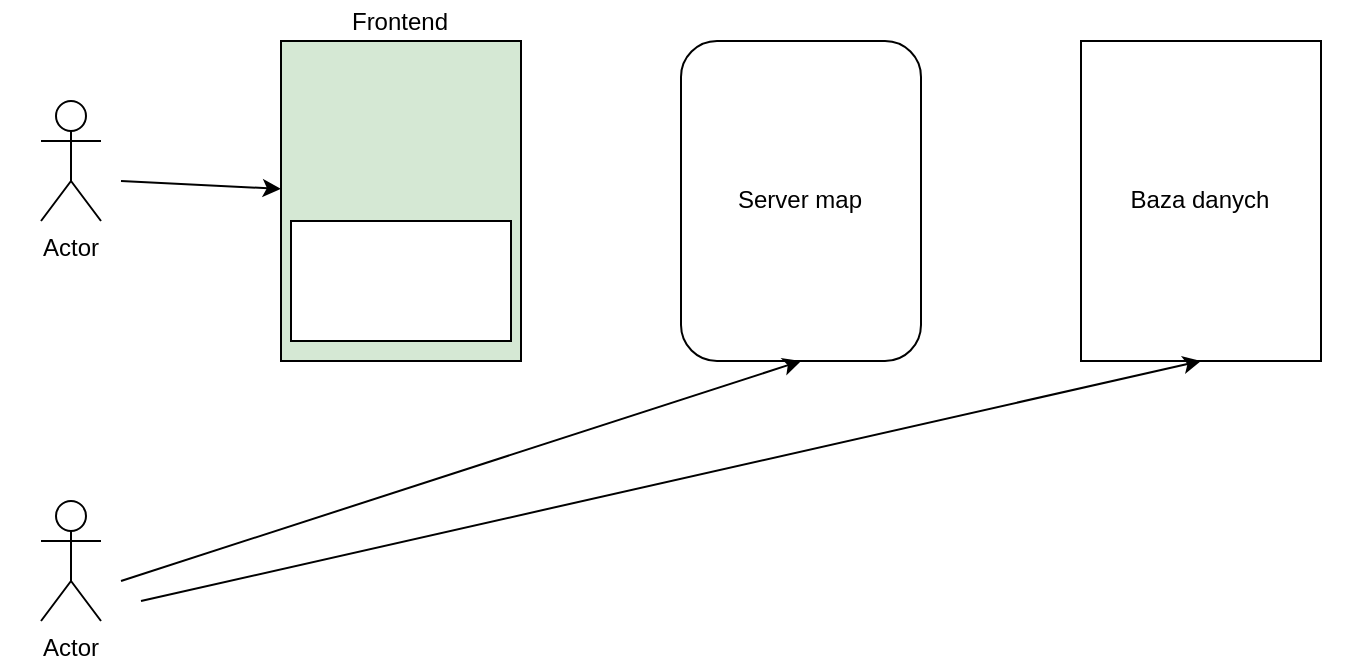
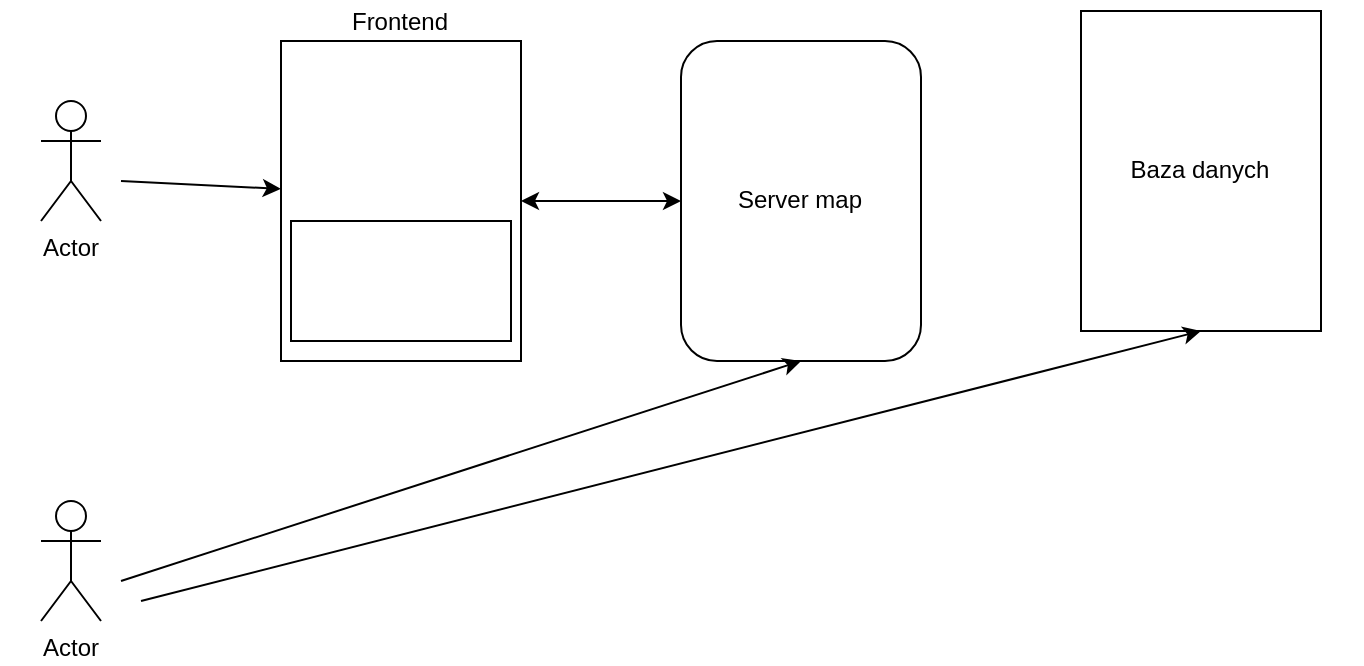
- <mxCell id="2" value="Frontend" style="rounded=0;whiteSpace=wrap;html=1;align=center;imageAspect=1;labelPosition=center;verticalLabelPosition=top;verticalAlign=bottom;fillColor=#d5e8d4;" vertex="1" parent="1"><mxGeometry x="140" y="20" width="120" height="160" as="geometry" /></mxCell>
+ <mxCell id="2" value="Frontend" style="rounded=0;whiteSpace=wrap;html=1;align=center;imageAspect=1;labelPosition=center;verticalLabelPosition=top;verticalAlign=bottom;" vertex="1" parent="1"><mxGeometry x="140" y="20" width="120" height="160" as="geometry" /></mxCell>
+ <mxCell id="5" value="" style="endArrow=classic;startArrow=classic;html=1;rounded=0;exitX=1;exitY=0.5;exitDx=0;exitDy=0;entryX=0;entryY=0.5;entryDx=0;entryDy=0;" edge="1" parent="1" source="2" target="3"><mxGeometry width="50" height="50" relative="1" as="geometry"><mxPoint x="400" y="210" as="sourcePoint" /><mxPoint x="450" y="160" as="targetPoint" /><Array as="points"><mxPoint x="280" y="100" /></Array></mxGeometry></mxCell>
- <mxCell id="4" value="Baza danych" style="rounded=0;whiteSpace=wrap;html=1;" vertex="1" parent="1"><mxGeometry x="540" y="20" width="120" height="160" as="geometry" /></mxCell>
+ <mxCell id="4" value="Baza danych" style="rounded=0;whiteSpace=wrap;html=1;" vertex="1" parent="1"><mxGeometry x="540" y="5" width="120" height="160" as="geometry" /></mxCell>
